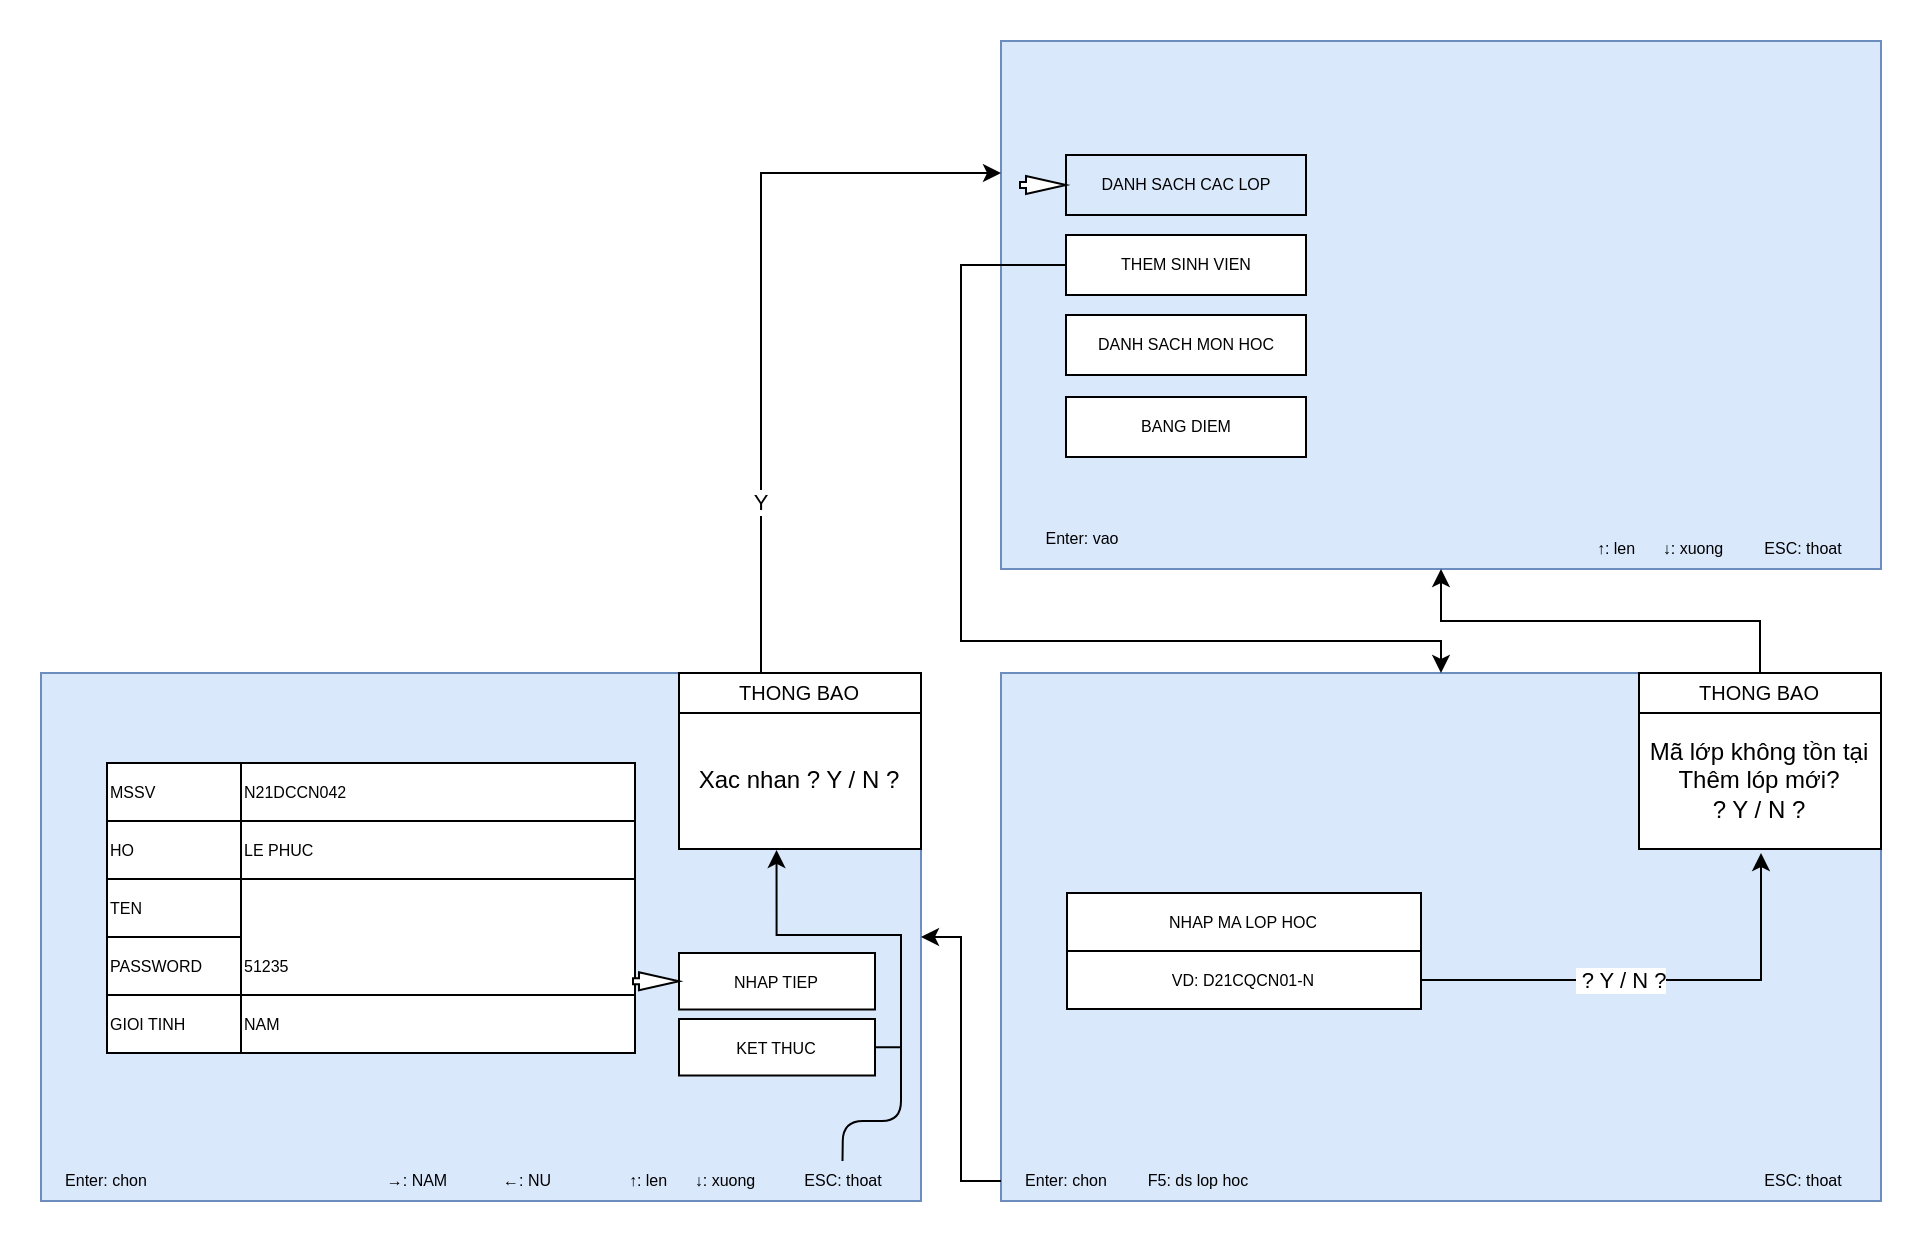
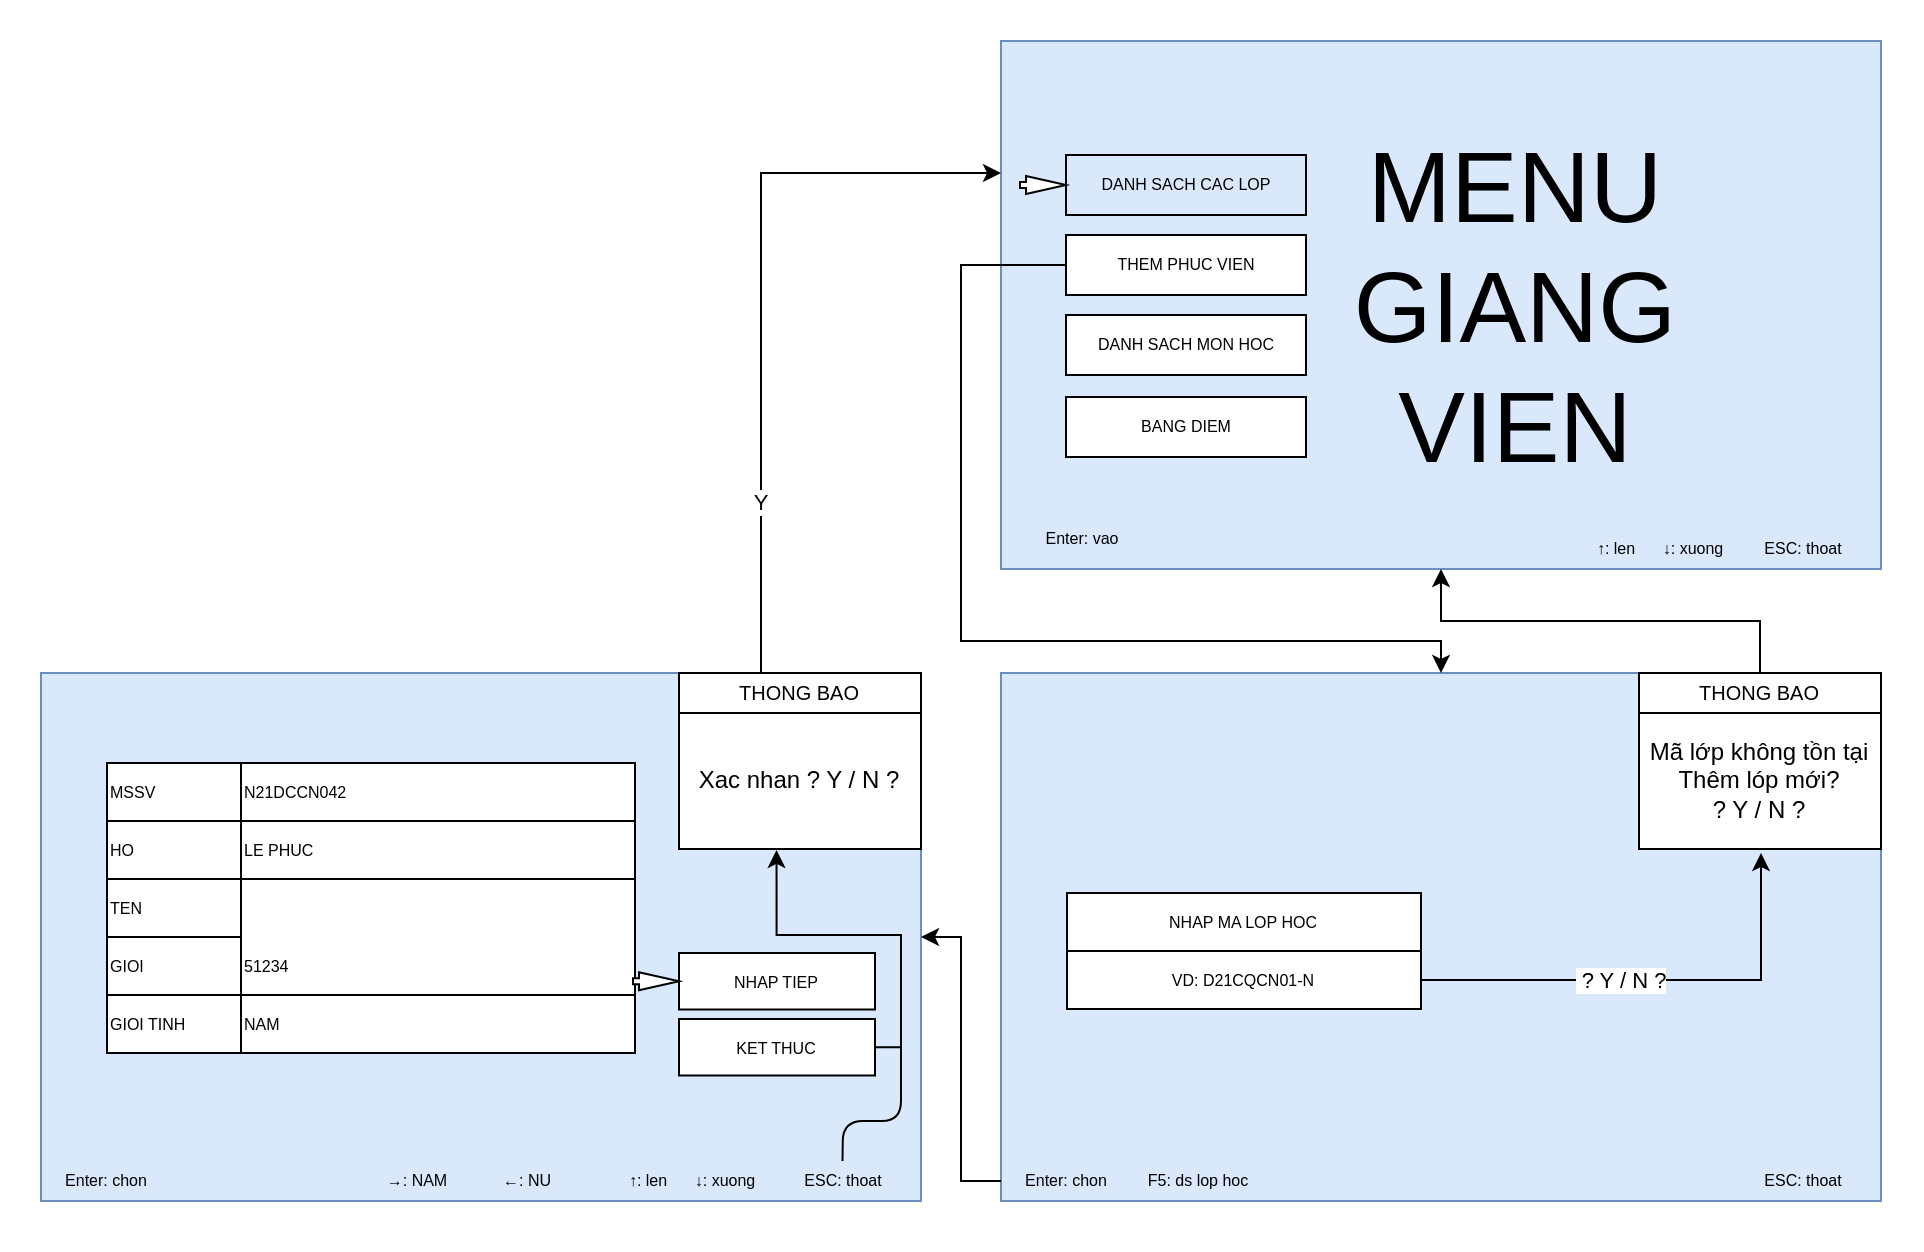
- <mxCell id="13" value="THEM SINH VIEN" style="rounded=0;whiteSpace=wrap;html=1;direction=west;fontSize=8;" vertex="1" parent="4"><mxGeometry x="32.5" y="97" width="120" height="30" as="geometry" /></mxCell>
+ <mxCell id="13" value="THEM PHUC VIEN" style="rounded=0;whiteSpace=wrap;html=1;direction=west;fontSize=8;" vertex="1" parent="4"><mxGeometry x="32.5" y="97" width="120" height="30" as="geometry" /></mxCell>
+ <mxCell id="10" value="&lt;font style=&quot;font-size: 50px;&quot;&gt;MENU GIANG VIEN&lt;/font&gt;" style="text;html=1;strokeColor=none;fillColor=none;align=center;verticalAlign=middle;whiteSpace=wrap;rounded=0;fontSize=50;" vertex="1" parent="4"><mxGeometry x="152.5" y="28" width="209" height="209" as="geometry" /></mxCell>
- <mxCell id="57" value="PASSWORD" style="shape=partialRectangle;html=1;whiteSpace=wrap;connectable=0;fillColor=none;top=0;left=0;bottom=0;right=0;overflow=hidden;fontSize=8;align=left;" vertex="1" parent="56"><mxGeometry width="67" height="29" as="geometry" /></mxCell>
+ <mxCell id="57" value="GIOI" style="shape=partialRectangle;html=1;whiteSpace=wrap;connectable=0;fillColor=none;top=0;left=0;bottom=0;right=0;overflow=hidden;fontSize=8;align=left;" vertex="1" parent="56"><mxGeometry width="67" height="29" as="geometry" /></mxCell>
- <mxCell id="58" value="51235" style="shape=partialRectangle;html=1;whiteSpace=wrap;connectable=0;fillColor=none;top=0;left=0;bottom=0;right=0;overflow=hidden;fontSize=8;align=left;" vertex="1" parent="56"><mxGeometry x="67" width="197" height="29" as="geometry" /></mxCell>
+ <mxCell id="58" value="51234" style="shape=partialRectangle;html=1;whiteSpace=wrap;connectable=0;fillColor=none;top=0;left=0;bottom=0;right=0;overflow=hidden;fontSize=8;align=left;" vertex="1" parent="56"><mxGeometry x="67" width="197" height="29" as="geometry" /></mxCell>
